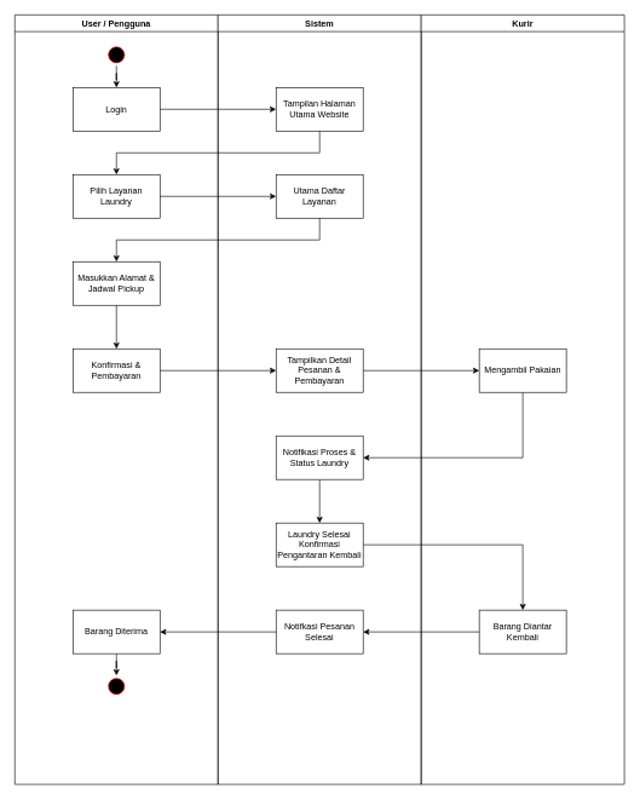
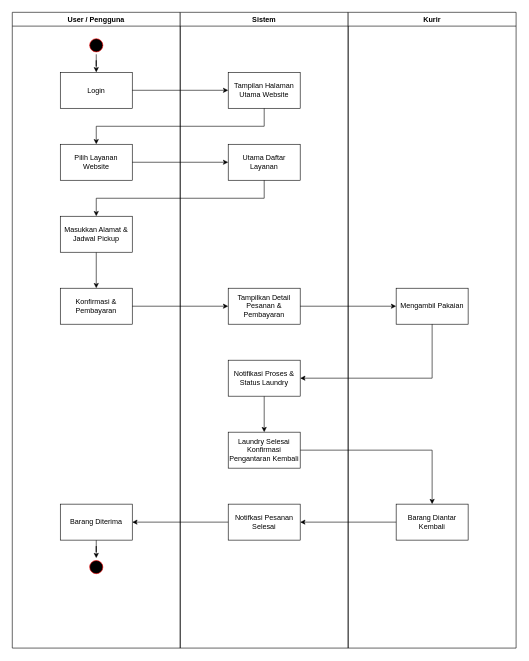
- <mxCell id="6" value="Pilih Layanan Laundry" style="whiteSpace=wrap;html=1;movable=1;resizable=1;rotatable=1;deletable=1;editable=1;locked=0;connectable=1;" vertex="1" parent="2"><mxGeometry x="80" y="220" width="120" height="60" as="geometry" /></mxCell>
+ <mxCell id="6" value="Pilih Layanan Website" style="whiteSpace=wrap;html=1;movable=1;resizable=1;rotatable=1;deletable=1;editable=1;locked=0;connectable=1;" vertex="1" parent="2"><mxGeometry x="80" y="220" width="120" height="60" as="geometry" /></mxCell>
